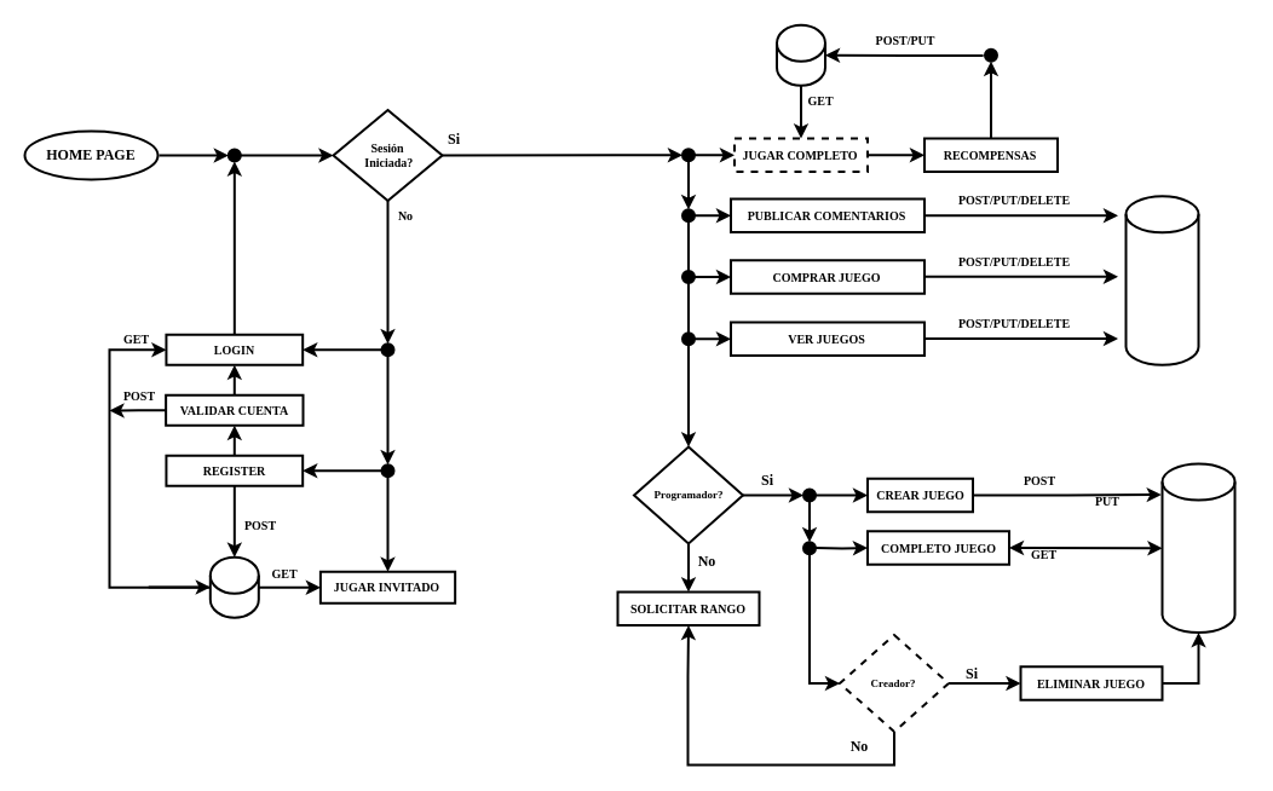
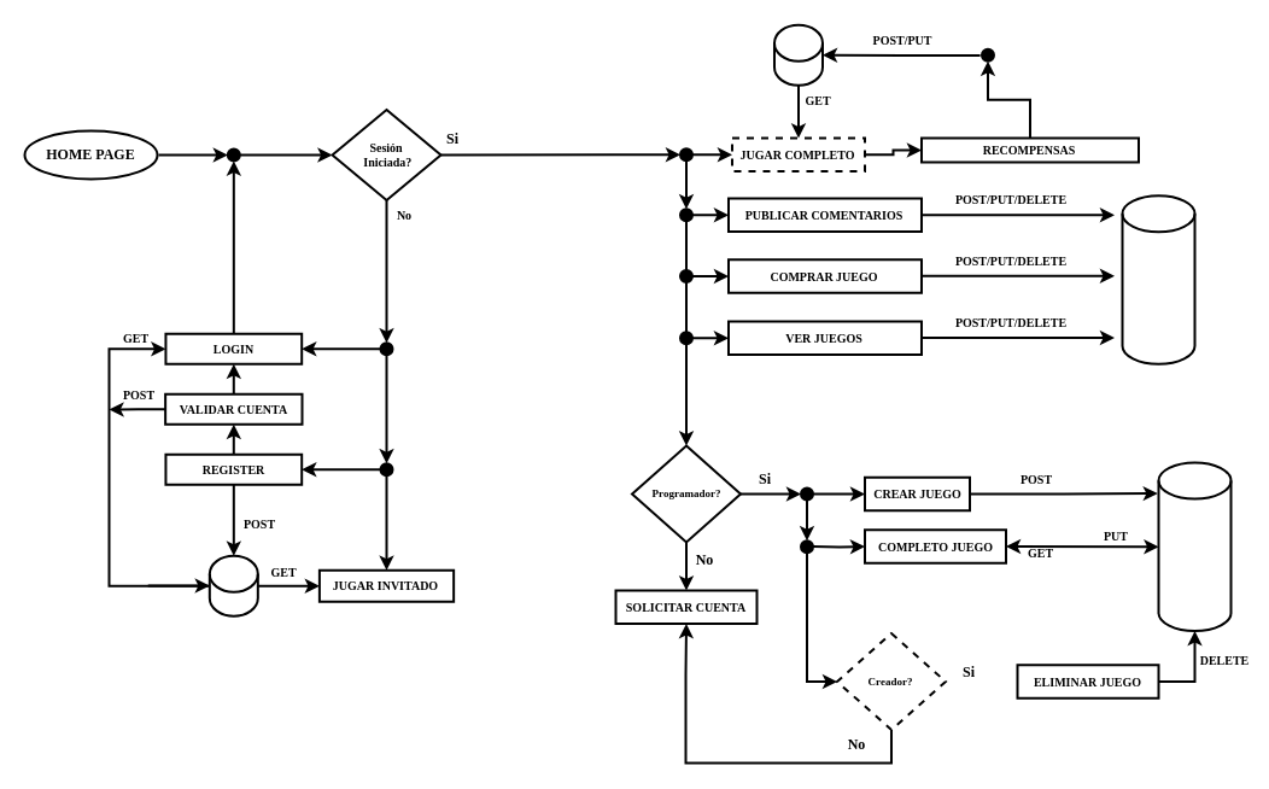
- <mxCell id="34" value="RECOMPENSAS" style="rounded=0;whiteSpace=wrap;html=1;labelBackgroundColor=none;fontFamily=Verdana;fontSize=10;strokeWidth=2;fillColor=#FFFFFF;gradientColor=#ffffff;fontStyle=1;verticalAlign=middle;" parent="1" vertex="1"><mxGeometry x="763.49" y="114" width="110" height="27.5" as="geometry" /></mxCell>
+ <mxCell id="34" value="RECOMPENSAS" style="rounded=0;whiteSpace=wrap;html=1;labelBackgroundColor=none;fontFamily=Verdana;fontSize=10;strokeWidth=2;fillColor=#FFFFFF;gradientColor=#ffffff;fontStyle=1;verticalAlign=middle;" parent="1" vertex="1"><mxGeometry x="763.49" y="114" width="180" height="20" as="geometry" /></mxCell>
- <mxCell id="63" value="PUT" style="text;html=1;strokeColor=none;fillColor=none;align=center;verticalAlign=middle;whiteSpace=wrap;rounded=0;labelBackgroundColor=none;fontFamily=Verdana;fontSize=10;strokeWidth=1;fontStyle=1" parent="1" vertex="1"><mxGeometry x="900" y="406.25" width="30" height="15" as="geometry" /></mxCell>
+ <mxCell id="63" value="PUT" style="text;html=1;strokeColor=none;fillColor=none;align=center;verticalAlign=middle;whiteSpace=wrap;rounded=0;labelBackgroundColor=none;fontFamily=Verdana;fontSize=10;strokeWidth=1;fontStyle=1" parent="1" vertex="1"><mxGeometry x="910" y="436.25" width="30" height="15" as="geometry" /></mxCell>
- <mxCell id="68" value="SOLICITAR RANGO" style="rounded=0;whiteSpace=wrap;html=1;labelBackgroundColor=none;fontFamily=Verdana;fontSize=10;strokeWidth=2;fillColor=#FFFFFF;gradientColor=#ffffff;fontStyle=1;verticalAlign=middle;" parent="1" vertex="1"><mxGeometry x="510" y="489" width="117" height="27.5" as="geometry" /></mxCell>
+ <mxCell id="68" value="SOLICITAR CUENTA" style="rounded=0;whiteSpace=wrap;html=1;labelBackgroundColor=none;fontFamily=Verdana;fontSize=10;strokeWidth=2;fillColor=#FFFFFF;gradientColor=#ffffff;fontStyle=1;verticalAlign=middle;" parent="1" vertex="1"><mxGeometry x="510" y="489" width="117" height="27.5" as="geometry" /></mxCell>
+ <mxCell id="88" value="DELETE" style="text;html=1;strokeColor=none;fillColor=none;align=center;verticalAlign=middle;whiteSpace=wrap;rounded=0;labelBackgroundColor=none;fontFamily=Verdana;fontSize=10;strokeWidth=1;fontStyle=1" vertex="1" parent="1"><mxGeometry x="1000" y="539" width="30" height="15" as="geometry" /></mxCell>
- <mxCell id="87" style="edgeStyle=orthogonalEdgeStyle;rounded=0;orthogonalLoop=1;jettySize=auto;html=1;fontFamily=Verdana;fontSize=9;fontColor=default;strokeWidth=2;startArrow=none;exitX=1;exitY=0.5;exitDx=0;exitDy=0;entryX=0;entryY=0.5;entryDx=0;entryDy=0;" edge="1" parent="1" target="86" source="89"><mxGeometry relative="1" as="geometry"><mxPoint x="671" y="549" as="sourcePoint" /><mxPoint x="840" y="569" as="targetPoint" /><Array as="points"><mxPoint x="800" y="565" /><mxPoint x="800" y="565" /></Array></mxGeometry></mxCell>
